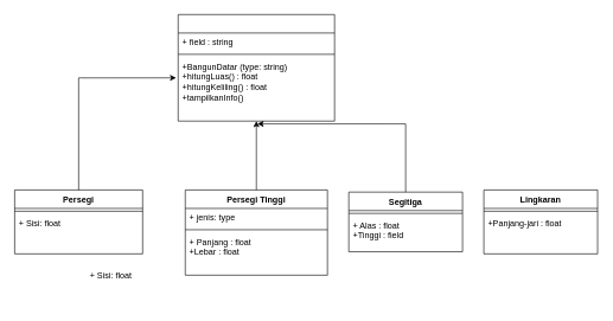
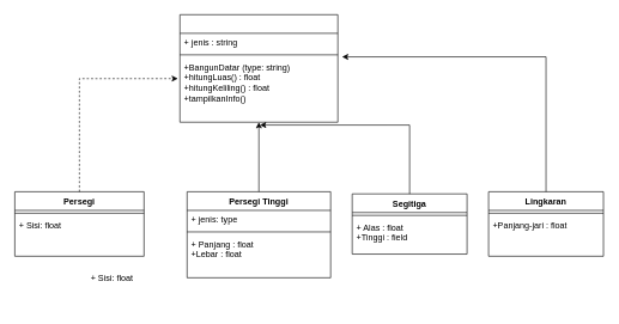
- <mxCell id="3" value="+ field : string" style="text;strokeColor=none;fillColor=none;align=left;verticalAlign=top;spacingLeft=4;spacingRight=4;overflow=hidden;rotatable=0;points=[[0,0.5],[1,0.5]];portConstraint=eastwest;whiteSpace=wrap;html=1;" vertex="1" parent="2"><mxGeometry y="26" width="220" height="26" as="geometry" /></mxCell>
+ <mxCell id="3" value="+ jenis : string" style="text;strokeColor=none;fillColor=none;align=left;verticalAlign=top;spacingLeft=4;spacingRight=4;overflow=hidden;rotatable=0;points=[[0,0.5],[1,0.5]];portConstraint=eastwest;whiteSpace=wrap;html=1;" vertex="1" parent="2"><mxGeometry y="26" width="220" height="26" as="geometry" /></mxCell>
+ <mxCell id="23" style="edgeStyle=orthogonalEdgeStyle;rounded=0;orthogonalLoop=1;jettySize=auto;html=1;exitX=0.5;exitY=0;exitDx=0;exitDy=0;entryX=1.027;entryY=-0.013;entryDx=0;entryDy=0;entryPerimeter=0;" edge="1" parent="1" source="17" target="5"><mxGeometry relative="1" as="geometry" /></mxCell>
- <mxCell id="21" style="edgeStyle=orthogonalEdgeStyle;rounded=0;orthogonalLoop=1;jettySize=auto;html=1;exitX=0.5;exitY=0;exitDx=0;exitDy=0;entryX=-0.013;entryY=0.324;entryDx=0;entryDy=0;entryPerimeter=0;" edge="1" parent="1" source="6" target="5"><mxGeometry relative="1" as="geometry" /></mxCell>
+ <mxCell id="21" style="edgeStyle=orthogonalEdgeStyle;rounded=0;orthogonalLoop=1;jettySize=auto;html=1;exitX=0.5;exitY=0;exitDx=0;exitDy=0;entryX=-0.013;entryY=0.324;entryDx=0;entryDy=0;entryPerimeter=0;dashed=1;" edge="1" parent="1" source="6" target="5"><mxGeometry relative="1" as="geometry" /></mxCell>
